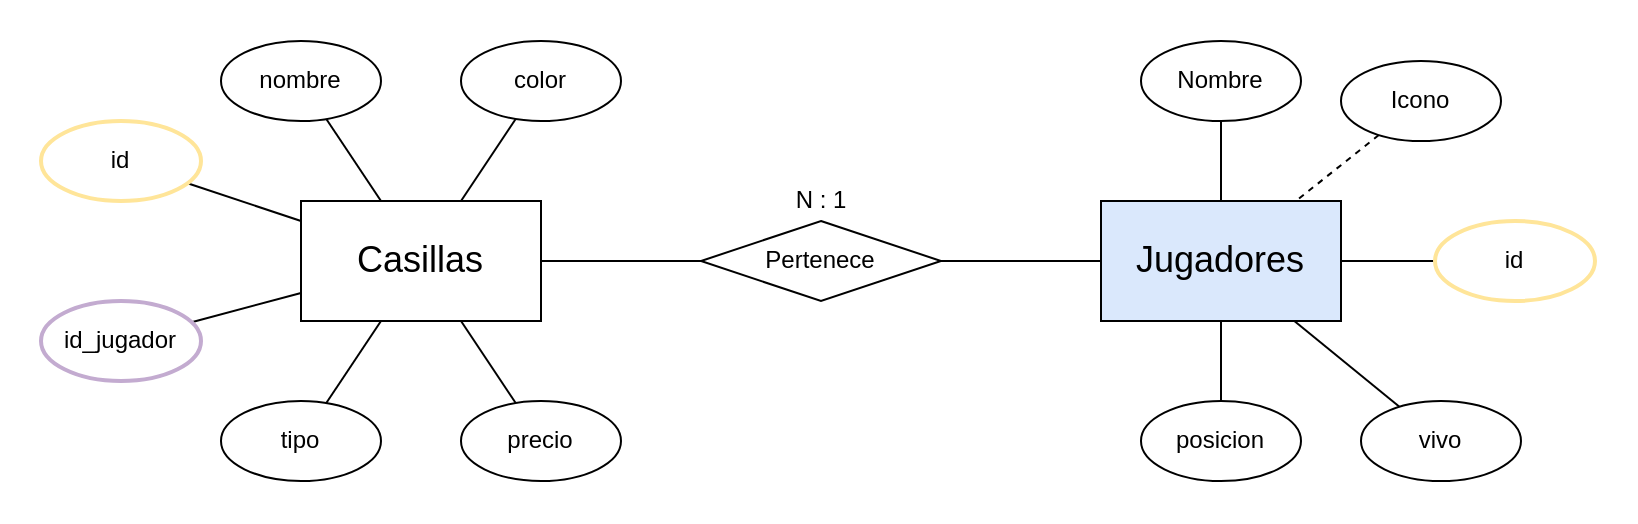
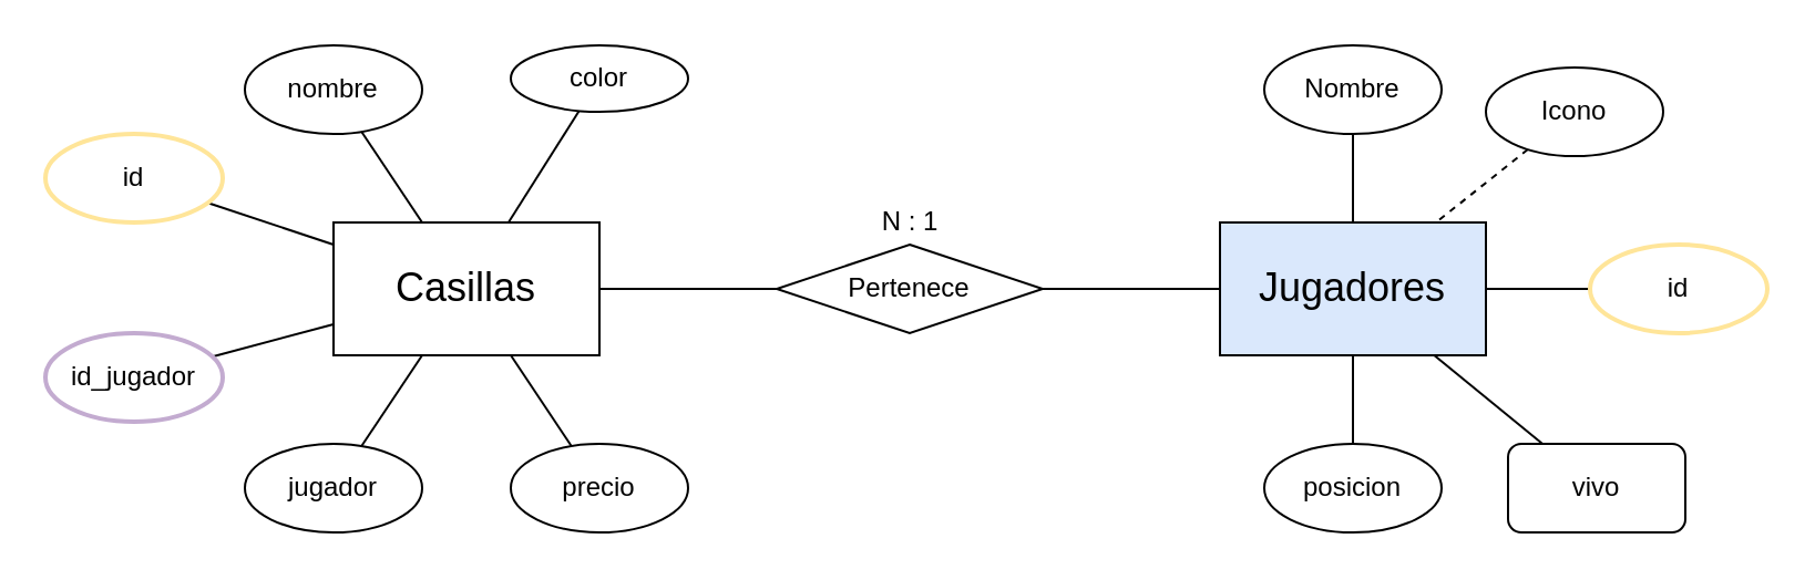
- <mxCell id="15" value="color" style="ellipse;whiteSpace=wrap;html=1;" vertex="1" parent="1"><mxGeometry x="230" y="20" width="80" height="40" as="geometry" /></mxCell>
+ <mxCell id="15" value="color" style="ellipse;whiteSpace=wrap;html=1;" vertex="1" parent="1"><mxGeometry x="230" y="20" width="80" height="30" as="geometry" /></mxCell>
- <mxCell id="17" value="tipo" style="ellipse;whiteSpace=wrap;html=1;" vertex="1" parent="1"><mxGeometry x="110" y="200" width="80" height="40" as="geometry" /></mxCell>
+ <mxCell id="17" value="jugador" style="ellipse;whiteSpace=wrap;html=1;" vertex="1" parent="1"><mxGeometry x="110" y="200" width="80" height="40" as="geometry" /></mxCell>
- <mxCell id="28" value="vivo" style="ellipse;whiteSpace=wrap;html=1;" vertex="1" parent="1"><mxGeometry x="680" y="200" width="80" height="40" as="geometry" /></mxCell>
+ <mxCell id="28" value="vivo" style="whiteSpace=wrap;html=1;rounded=1;" vertex="1" parent="1"><mxGeometry x="680" y="200" width="80" height="40" as="geometry" /></mxCell>
